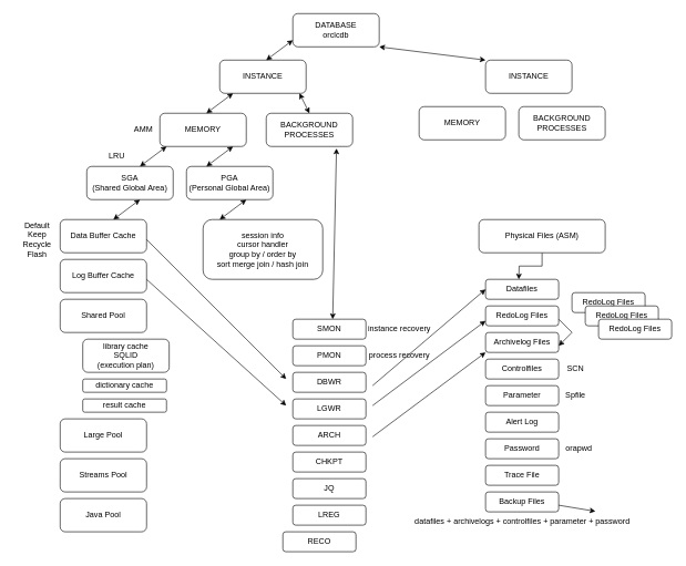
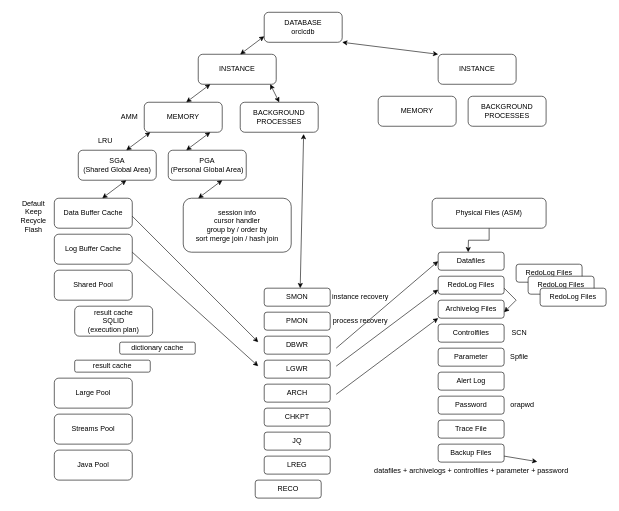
- <mxCell id="24" value="library cache&lt;div&gt;SQLID&lt;br&gt;&lt;div&gt;(execution plan)&lt;/div&gt;&lt;/div&gt;" style="rounded=1;whiteSpace=wrap;html=1;" parent="1" vertex="1"><mxGeometry x="124" y="510" width="130" height="50" as="geometry" /></mxCell>
+ <mxCell id="24" value="result cache&lt;div&gt;SQLID&lt;br&gt;&lt;div&gt;(execution plan)&lt;/div&gt;&lt;/div&gt;" style="rounded=1;whiteSpace=wrap;html=1;" parent="1" vertex="1"><mxGeometry x="124" y="510" width="130" height="50" as="geometry" /></mxCell>
- <mxCell id="25" value="dictionary cache" style="rounded=1;whiteSpace=wrap;html=1;" parent="1" vertex="1"><mxGeometry x="124" y="570" width="126" height="20" as="geometry" /></mxCell>
+ <mxCell id="25" value="dictionary cache" style="rounded=1;whiteSpace=wrap;html=1;" parent="1" vertex="1"><mxGeometry x="199" y="570" width="126" height="20" as="geometry" /></mxCell>
